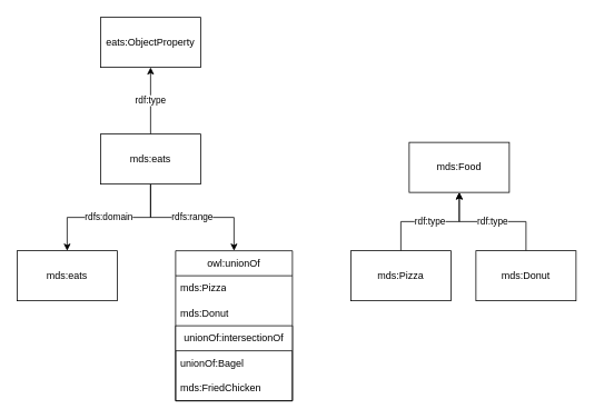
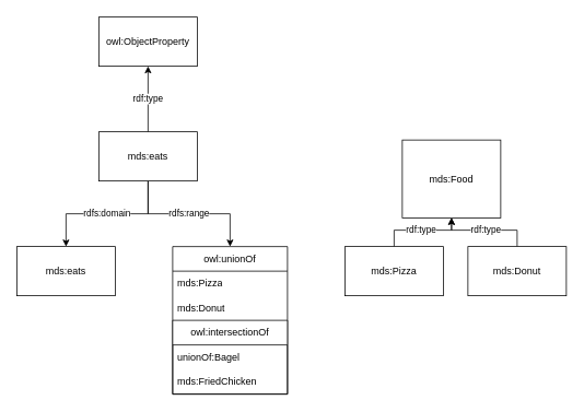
- <mxCell id="3" value="eats:ObjectProperty" style="rounded=0;whiteSpace=wrap;html=1;" vertex="1" parent="1"><mxGeometry x="120" y="20" width="120" height="60" as="geometry" /></mxCell>
+ <mxCell id="3" value="owl:ObjectProperty" style="rounded=0;whiteSpace=wrap;html=1;" vertex="1" parent="1"><mxGeometry x="120" y="20" width="120" height="60" as="geometry" /></mxCell>
- <mxCell id="8" value="mds:Food" style="rounded=0;whiteSpace=wrap;html=1;" vertex="1" parent="1"><mxGeometry x="490" y="170" width="120" height="60" as="geometry" /></mxCell>
+ <mxCell id="8" value="mds:Food" style="rounded=0;whiteSpace=wrap;html=1;" vertex="1" parent="1"><mxGeometry x="490" y="170" width="120" height="95" as="geometry" /></mxCell>
- <mxCell id="16" value="unionOf:intersectionOf" style="swimlane;fontStyle=0;childLayout=stackLayout;horizontal=1;startSize=30;horizontalStack=0;resizeParent=1;resizeParentMax=0;resizeLast=0;collapsible=1;marginBottom=0;whiteSpace=wrap;html=1;" vertex="1" parent="13"><mxGeometry y="90" width="140" height="90" as="geometry" /></mxCell>
+ <mxCell id="16" value="owl:intersectionOf" style="swimlane;fontStyle=0;childLayout=stackLayout;horizontal=1;startSize=30;horizontalStack=0;resizeParent=1;resizeParentMax=0;resizeLast=0;collapsible=1;marginBottom=0;whiteSpace=wrap;html=1;" vertex="1" parent="13"><mxGeometry y="90" width="140" height="90" as="geometry" /></mxCell>
